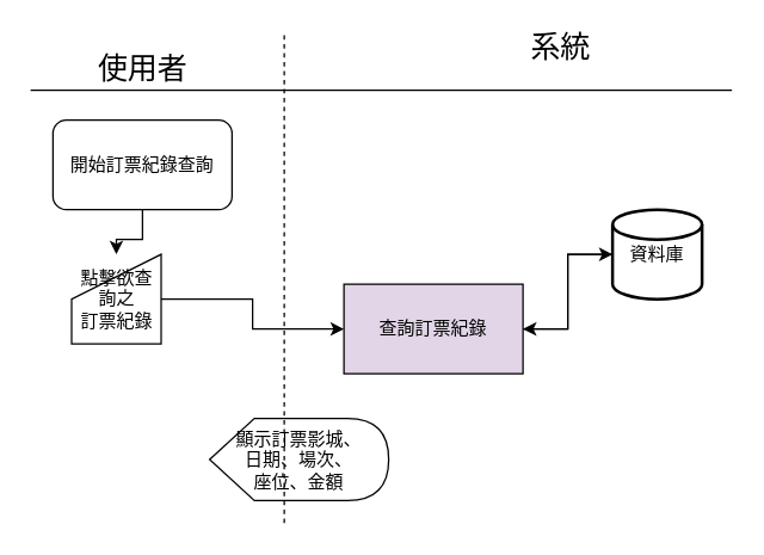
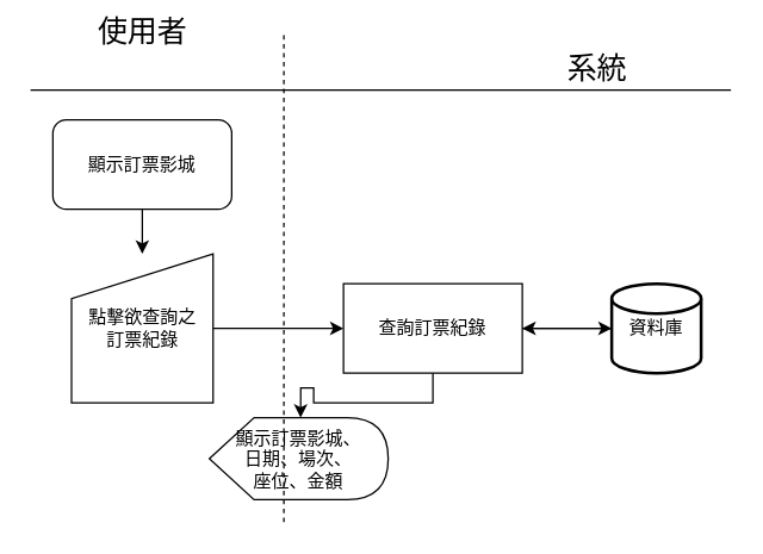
- <mxCell id="3" value="&lt;font style=&quot;font-size: 20px&quot;&gt;系統&lt;/font&gt;" style="text;html=1;align=center;verticalAlign=middle;resizable=0;points=[];autosize=1;" vertex="1" parent="1"><mxGeometry x="345" y="20" width="60" height="20" as="geometry" /></mxCell>
+ <mxCell id="3" value="&lt;font style=&quot;font-size: 20px&quot;&gt;系統&lt;/font&gt;" style="text;html=1;align=center;verticalAlign=middle;resizable=0;points=[];autosize=1;" vertex="1" parent="1"><mxGeometry x="370" y="35" width="60" height="20" as="geometry" /></mxCell>
- <mxCell id="2" value="&lt;font style=&quot;font-size: 20px&quot;&gt;使用者&lt;/font&gt;" style="text;html=1;align=center;verticalAlign=middle;resizable=0;points=[];autosize=1;" vertex="1" parent="1"><mxGeometry x="55" y="35" width="80" height="20" as="geometry" /></mxCell>
+ <mxCell id="2" value="&lt;font style=&quot;font-size: 20px&quot;&gt;使用者&lt;/font&gt;" style="text;html=1;align=center;verticalAlign=middle;resizable=0;points=[];autosize=1;" vertex="1" parent="1"><mxGeometry x="55" y="10" width="80" height="20" as="geometry" /></mxCell>
- <mxCell id="5" value="開始訂票紀錄查詢" style="rounded=1;whiteSpace=wrap;html=1;" vertex="1" parent="1"><mxGeometry x="35" y="80" width="120" height="60" as="geometry" /></mxCell>
+ <mxCell id="5" value="顯示訂票影城" style="rounded=1;whiteSpace=wrap;html=1;" vertex="1" parent="1"><mxGeometry x="35" y="80" width="120" height="60" as="geometry" /></mxCell>
- <mxCell id="14" value="資料庫" style="strokeWidth=2;html=1;shape=mxgraph.flowchart.database;whiteSpace=wrap;" vertex="1" parent="1"><mxGeometry x="410" y="140" width="60" height="60" as="geometry" /></mxCell>
+ <mxCell id="14" value="資料庫" style="strokeWidth=2;html=1;shape=mxgraph.flowchart.database;whiteSpace=wrap;" vertex="1" parent="1"><mxGeometry x="410" y="190" width="60" height="60" as="geometry" /></mxCell>
- <mxCell id="8" value="點擊欲查詢之&lt;br&gt;訂票紀錄" style="shape=manualInput;whiteSpace=wrap;html=1;" vertex="1" parent="1"><mxGeometry x="47.5" y="170" width="60" height="60" as="geometry" /></mxCell>
+ <mxCell id="8" value="點擊欲查詢之&lt;br&gt;訂票紀錄" style="shape=manualInput;whiteSpace=wrap;html=1;" vertex="1" parent="1"><mxGeometry x="47.5" y="170" width="95" height="100" as="geometry" /></mxCell>
- <mxCell id="11" value="查詢訂票紀錄" style="rounded=0;whiteSpace=wrap;html=1;fillColor=#e1d5e7;" vertex="1" parent="1"><mxGeometry x="230" y="190" width="120" height="60" as="geometry" /></mxCell>
+ <mxCell id="11" value="查詢訂票紀錄" style="rounded=0;whiteSpace=wrap;html=1;" vertex="1" parent="1"><mxGeometry x="230" y="190" width="120" height="60" as="geometry" /></mxCell>
+ <mxCell id="10" style="edgeStyle=orthogonalEdgeStyle;rounded=0;orthogonalLoop=1;jettySize=auto;html=1;exitX=0.5;exitY=1;exitDx=0;exitDy=0;entryX=0;entryY=0;entryDx=61.25;entryDy=0;entryPerimeter=0;" edge="1" parent="1" source="11" target="12"><mxGeometry relative="1" as="geometry" /></mxCell>
